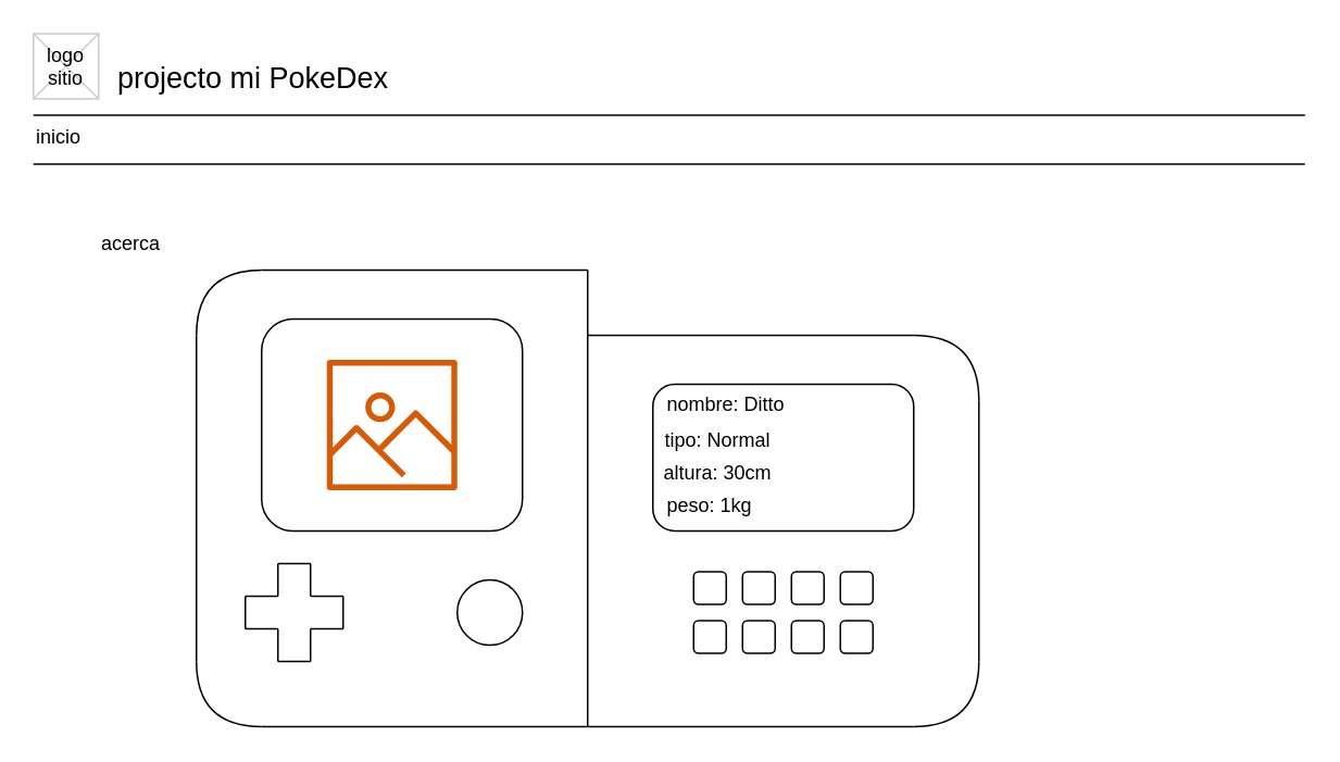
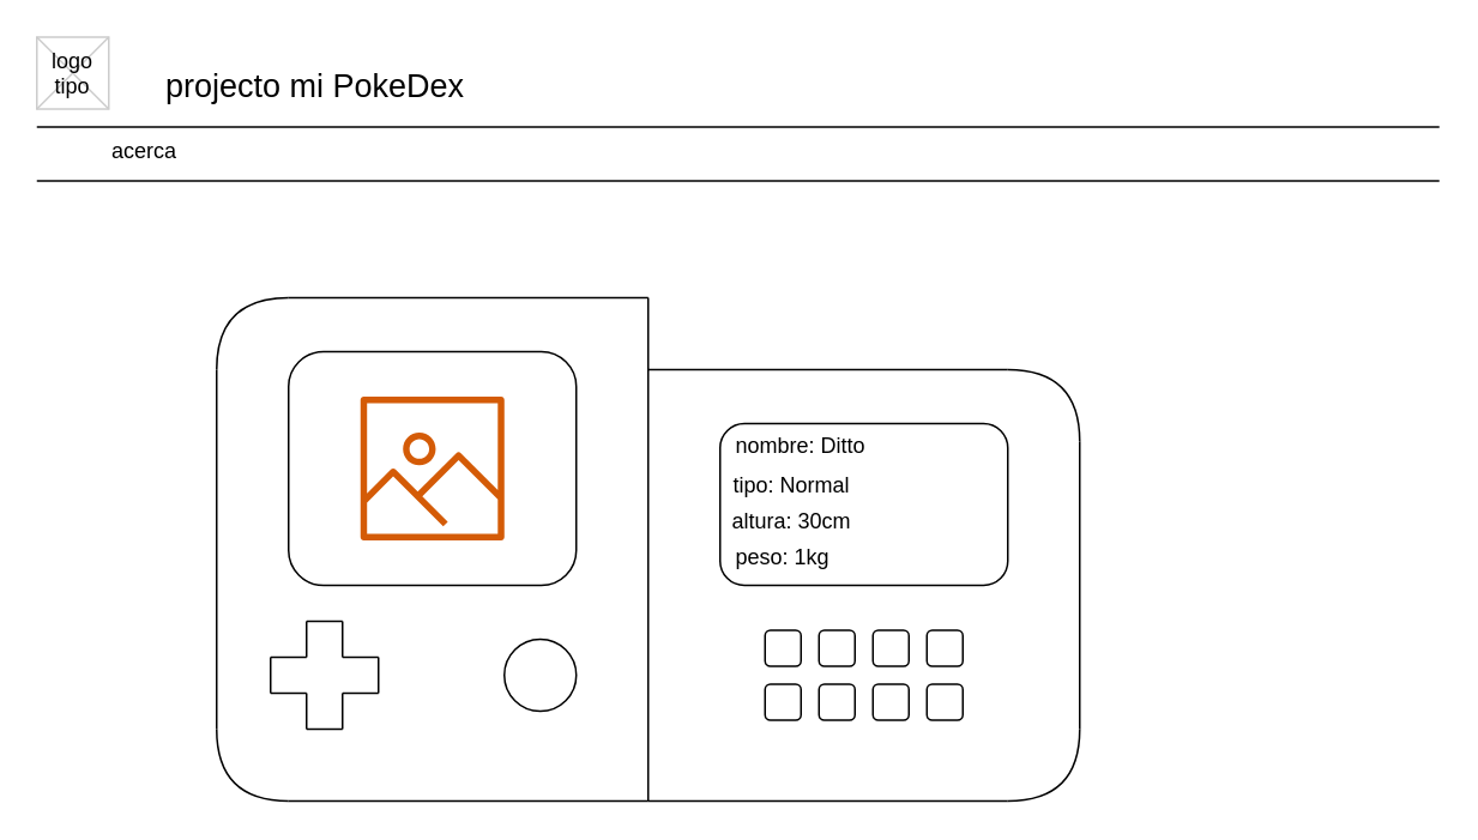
- <mxCell id="8" value="logo&#10;sitio" style="text;spacingTop=-5;align=center" parent="1" vertex="1"><mxGeometry x="20" y="25" width="40" height="40" as="geometry" /></mxCell>
+ <mxCell id="8" value="logo&#10;tipo" style="text;spacingTop=-5;align=center" parent="1" vertex="1"><mxGeometry x="20" y="25" width="40" height="40" as="geometry" /></mxCell>
- <mxCell id="2" value="projecto mi PokeDex" style="text;spacingTop=-5;fontSize=18;fontStyle=0" parent="1" vertex="1"><mxGeometry x="70" y="35" width="230" height="20" as="geometry" /></mxCell>
+ <mxCell id="2" value="projecto mi PokeDex" style="text;spacingTop=-5;fontSize=18;fontStyle=0" parent="1" vertex="1"><mxGeometry x="90" y="35" width="230" height="20" as="geometry" /></mxCell>
- <mxCell id="5" value="inicio" style="text;spacingTop=-5;" parent="1" vertex="1"><mxGeometry x="20" y="75" width="30" height="20" as="geometry" /></mxCell>
- <mxCell id="6" value="acerca" style="text;spacingTop=-5;" parent="1" vertex="1"><mxGeometry x="60" y="140" width="30" height="20" as="geometry" /></mxCell>
+ <mxCell id="6" value="acerca" style="text;spacingTop=-5;" parent="1" vertex="1"><mxGeometry x="60" y="75" width="30" height="20" as="geometry" /></mxCell>
